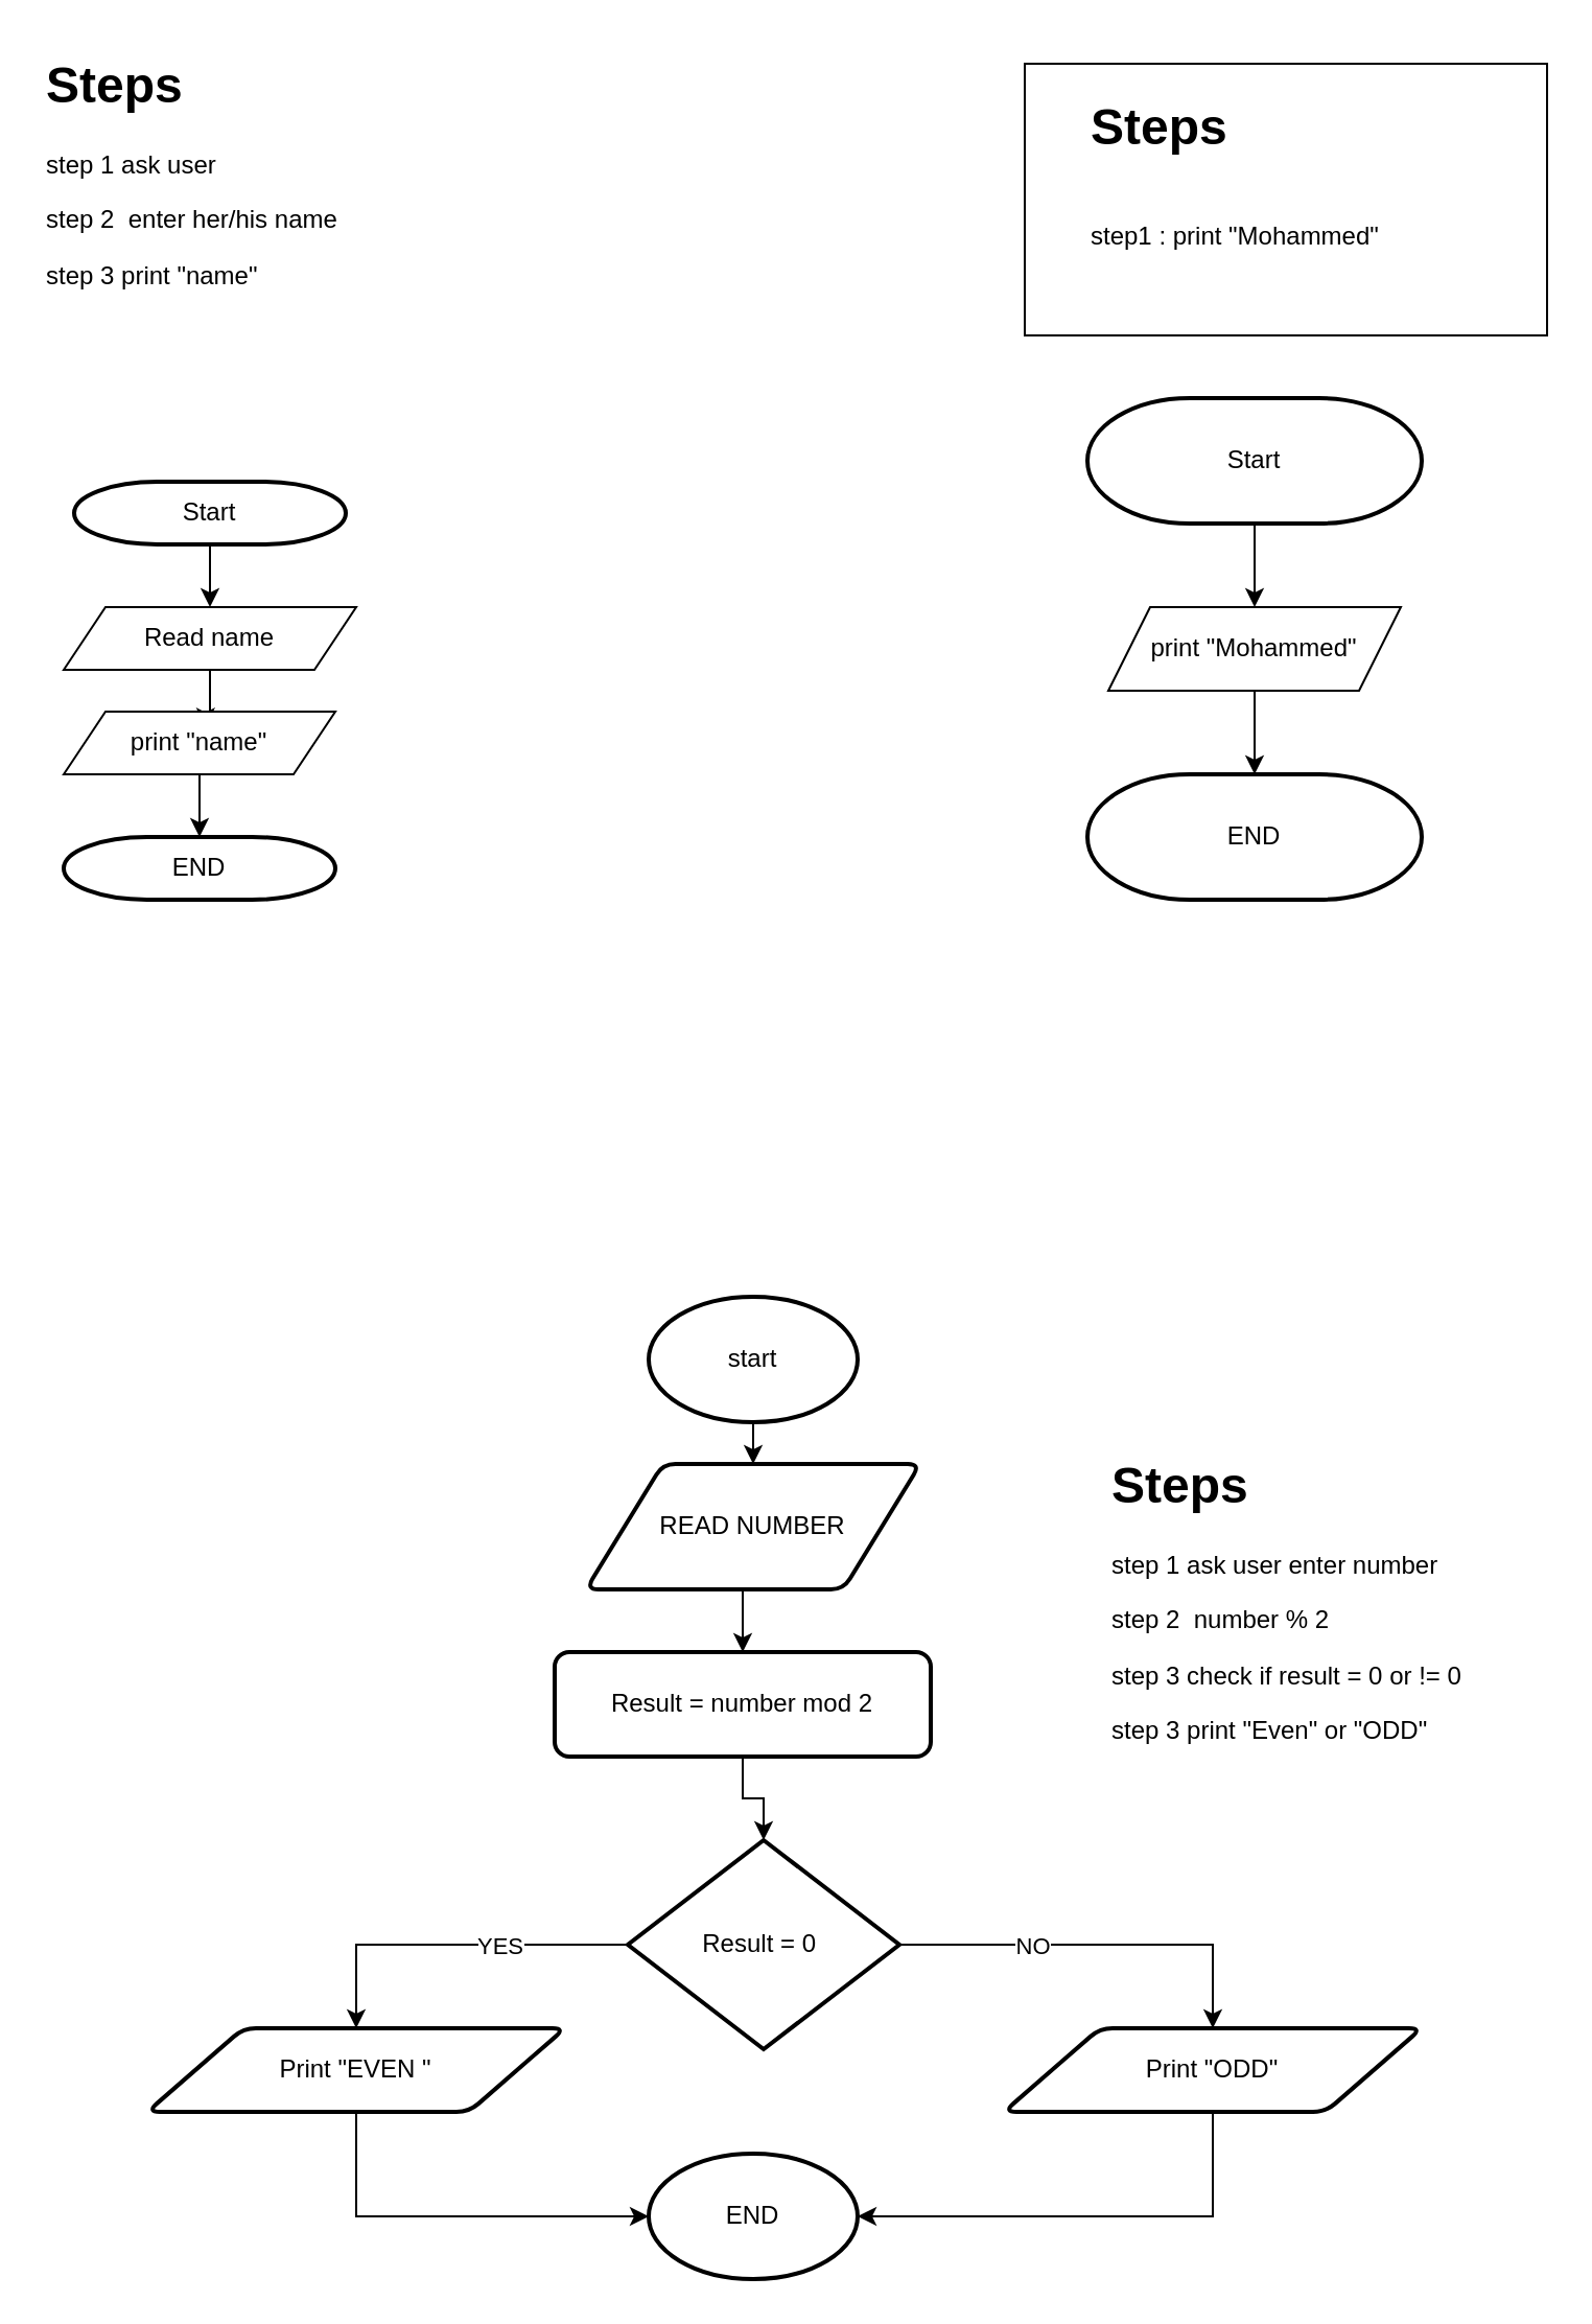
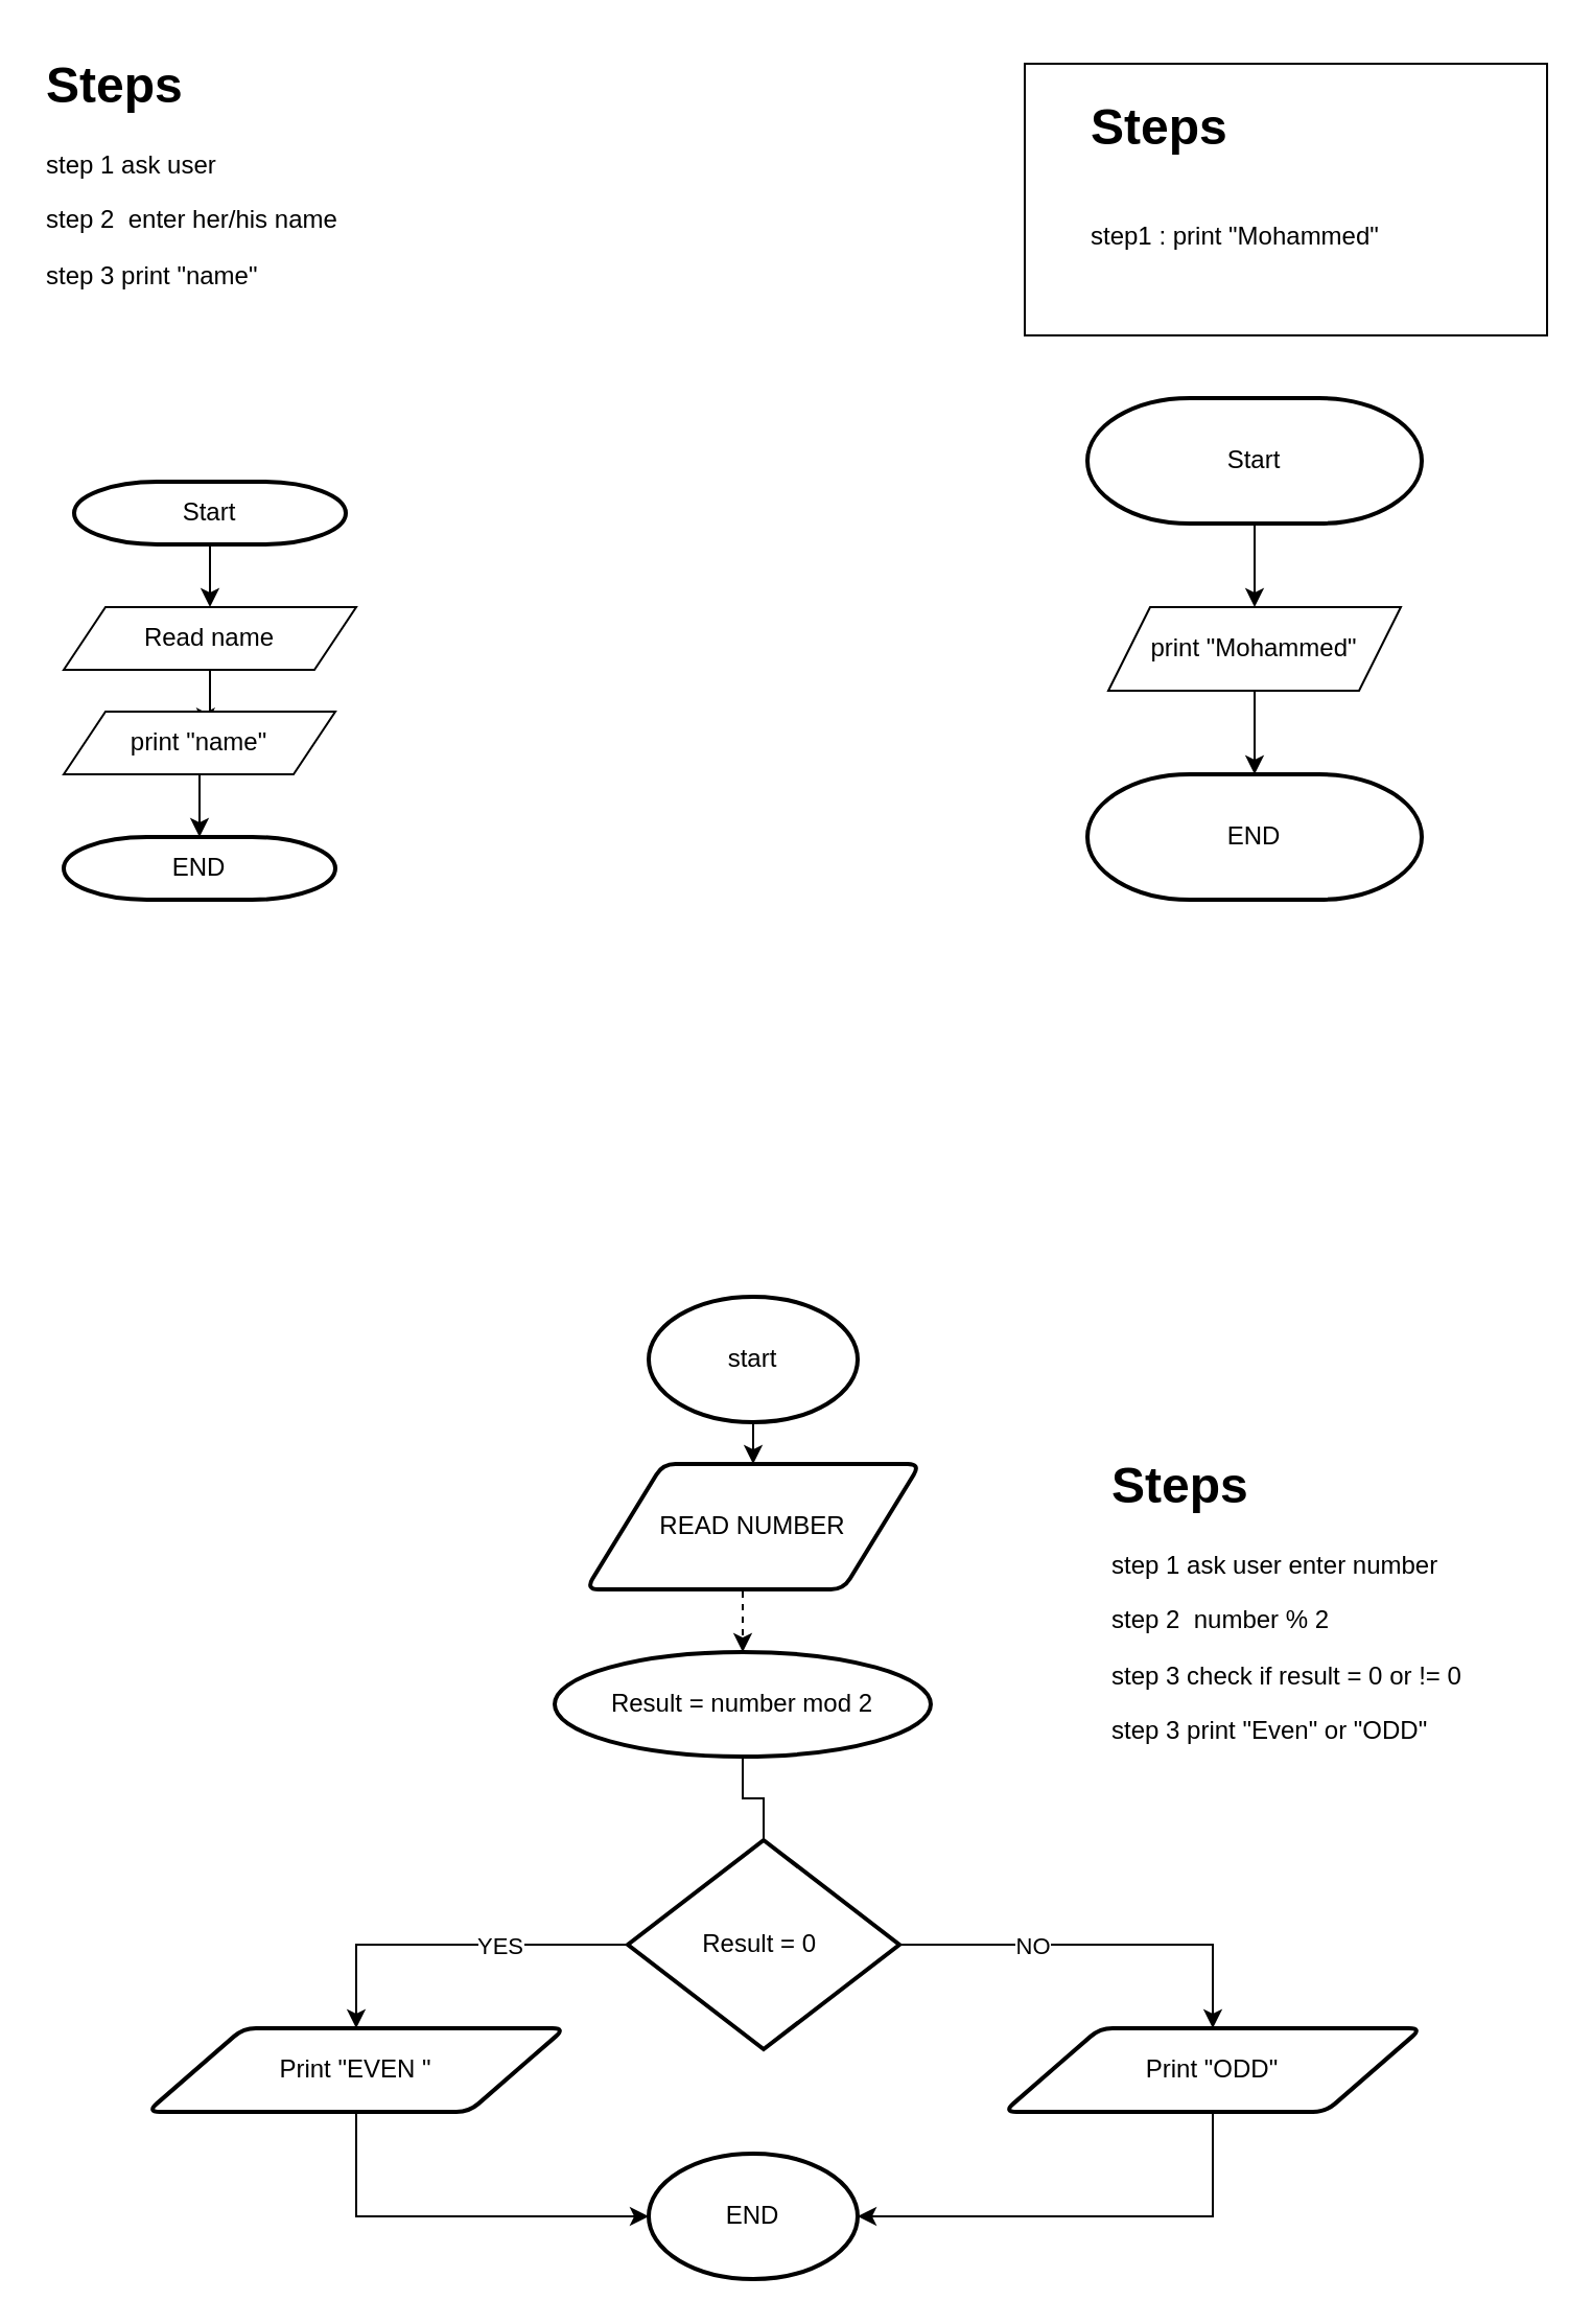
- <mxCell id="20" style="edgeStyle=orthogonalEdgeStyle;rounded=0;orthogonalLoop=1;jettySize=auto;html=1;exitX=0.5;exitY=1;exitDx=0;exitDy=0;entryX=0.5;entryY=0;entryDx=0;entryDy=0;" edge="1" parent="1" source="21" target="22"><mxGeometry relative="1" as="geometry" /></mxCell>
+ <mxCell id="20" style="edgeStyle=orthogonalEdgeStyle;rounded=0;orthogonalLoop=1;jettySize=auto;html=1;exitX=0.5;exitY=1;exitDx=0;exitDy=0;entryX=0.5;entryY=0;entryDx=0;entryDy=0;dashed=1;" edge="1" parent="1" source="21" target="22"><mxGeometry relative="1" as="geometry" /></mxCell>
- <mxCell id="22" value="Result = number mod 2" style="rounded=1;whiteSpace=wrap;html=1;absoluteArcSize=1;arcSize=14;strokeWidth=2;" vertex="1" parent="1"><mxGeometry x="265" y="790" width="180" height="50" as="geometry" /></mxCell>
+ <mxCell id="22" value="Result = number mod 2" style="ellipse;whiteSpace=wrap;html=1;absoluteArcSize=1;arcSize=14;strokeWidth=2;" vertex="1" parent="1"><mxGeometry x="265" y="790" width="180" height="50" as="geometry" /></mxCell>
- <mxCell id="33" style="edgeStyle=orthogonalEdgeStyle;rounded=0;orthogonalLoop=1;jettySize=auto;html=1;exitX=0.5;exitY=1;exitDx=0;exitDy=0;entryX=0.5;entryY=0;entryDx=0;entryDy=0;entryPerimeter=0;" edge="1" parent="1" source="22" target="27"><mxGeometry relative="1" as="geometry" /></mxCell>
+ <mxCell id="33" style="edgeStyle=orthogonalEdgeStyle;rounded=0;orthogonalLoop=1;jettySize=auto;html=1;exitX=0.5;exitY=1;exitDx=0;exitDy=0;entryX=0.5;entryY=0;entryDx=0;entryDy=0;entryPerimeter=0;endArrow=none;" edge="1" parent="1" source="22" target="27"><mxGeometry relative="1" as="geometry" /></mxCell>
